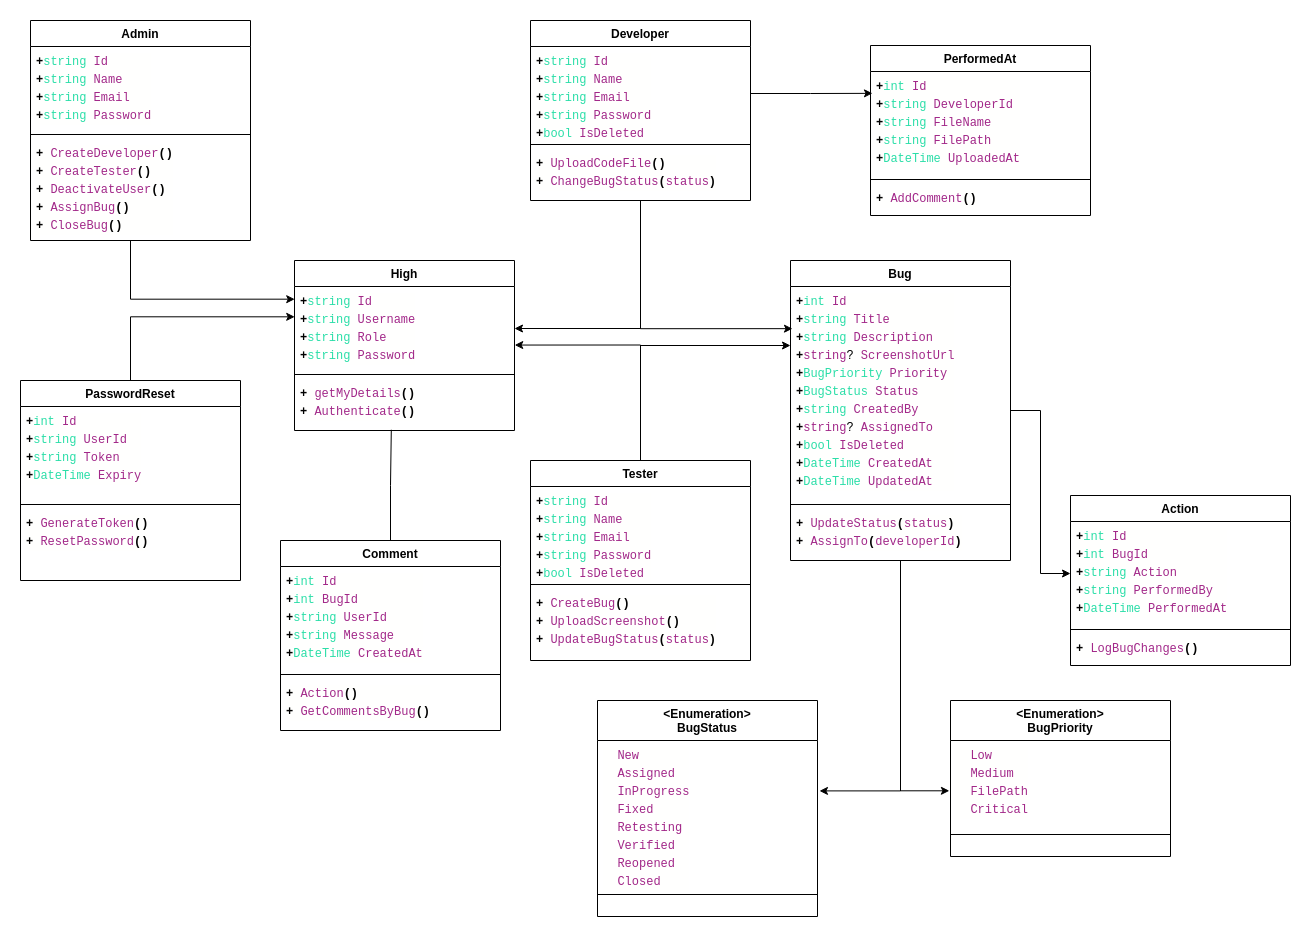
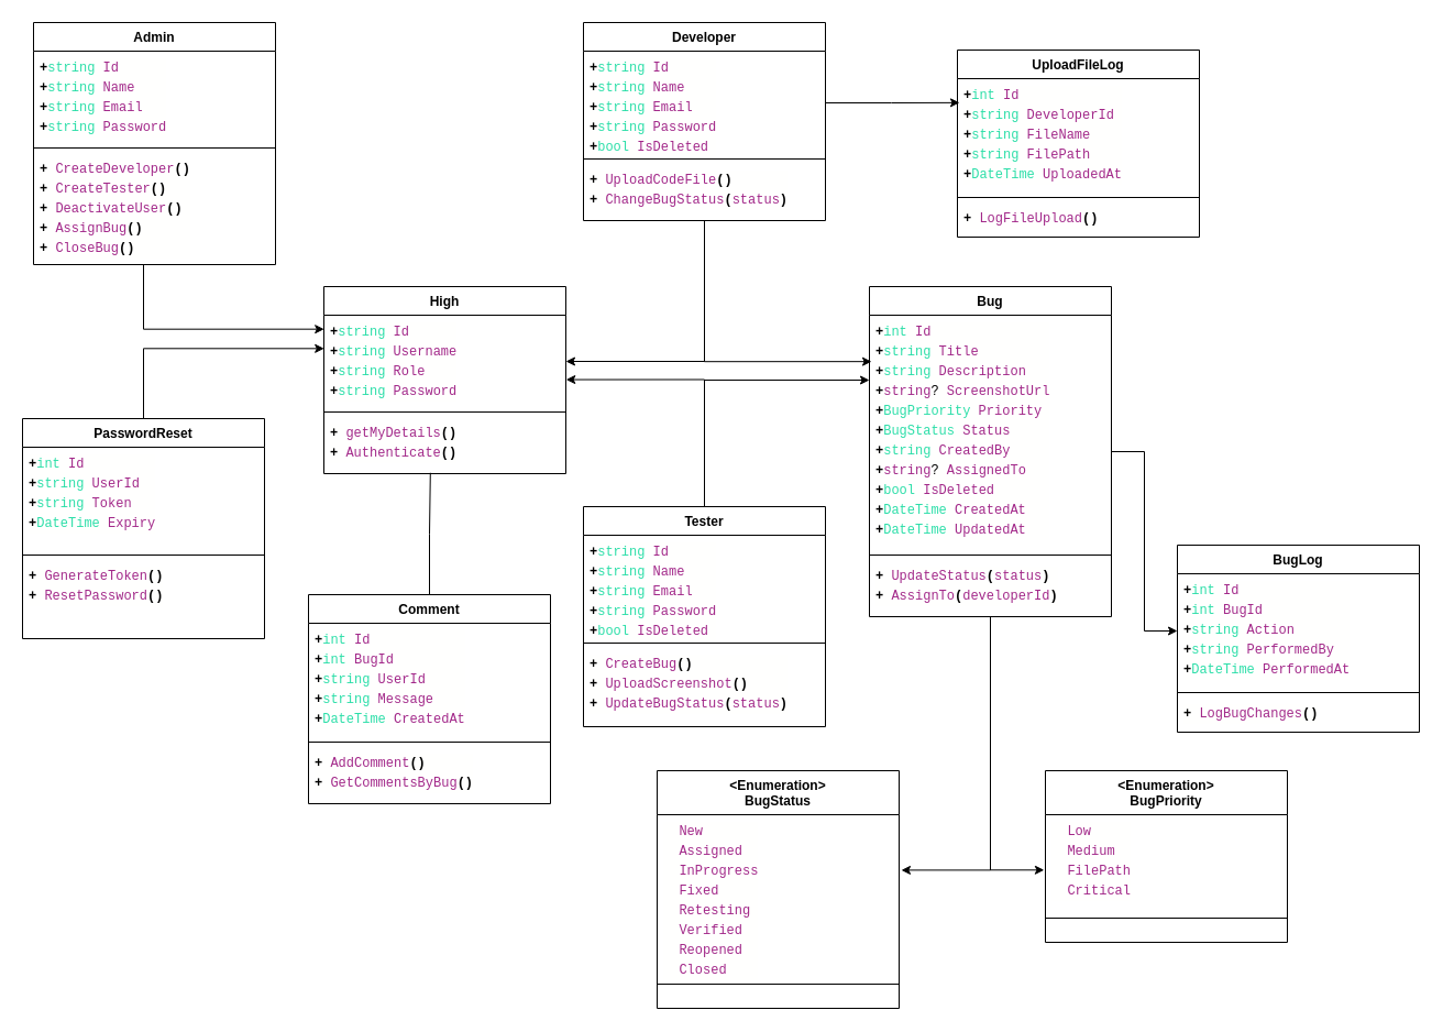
- <mxCell id="28" value="PerformedAt" style="swimlane;fontStyle=1;align=center;verticalAlign=top;childLayout=stackLayout;horizontal=1;startSize=26;horizontalStack=0;resizeParent=1;resizeParentMax=0;resizeLast=0;collapsible=1;marginBottom=0;whiteSpace=wrap;html=1;" vertex="1" parent="1"><mxGeometry x="870" y="45" width="220" height="170" as="geometry" /></mxCell>
+ <mxCell id="28" value="UploadFileLog" style="swimlane;fontStyle=1;align=center;verticalAlign=top;childLayout=stackLayout;horizontal=1;startSize=26;horizontalStack=0;resizeParent=1;resizeParentMax=0;resizeLast=0;collapsible=1;marginBottom=0;whiteSpace=wrap;html=1;" vertex="1" parent="1"><mxGeometry x="870" y="45" width="220" height="170" as="geometry" /></mxCell>
- <mxCell id="31" value="&lt;div style=&quot;background-color: rgb(255, 255, 254); font-family: Menlo, Monaco, &amp;quot;Courier New&amp;quot;, monospace; line-height: 18px; white-space: pre;&quot;&gt;&lt;div style=&quot;line-height: 18px;&quot;&gt;&lt;div style=&quot;line-height: 18px;&quot;&gt;&lt;div style=&quot;line-height: 18px;&quot;&gt;&lt;span style=&quot;font-weight: bold;&quot;&gt;+ &lt;/span&gt;&lt;span style=&quot;color: rgb(162, 40, 137);&quot;&gt;AddComment&lt;/span&gt;&lt;span style=&quot;font-weight: bold;&quot;&gt;()&lt;/span&gt;&lt;/div&gt;&lt;/div&gt;&lt;/div&gt;&lt;/div&gt;" style="text;strokeColor=none;fillColor=none;align=left;verticalAlign=top;spacingLeft=4;spacingRight=4;overflow=hidden;rotatable=0;points=[[0,0.5],[1,0.5]];portConstraint=eastwest;whiteSpace=wrap;html=1;" vertex="1" parent="28"><mxGeometry y="138" width="220" height="32" as="geometry" /></mxCell>
+ <mxCell id="31" value="&lt;div style=&quot;background-color: rgb(255, 255, 254); font-family: Menlo, Monaco, &amp;quot;Courier New&amp;quot;, monospace; line-height: 18px; white-space: pre;&quot;&gt;&lt;div style=&quot;line-height: 18px;&quot;&gt;&lt;div style=&quot;line-height: 18px;&quot;&gt;&lt;div style=&quot;line-height: 18px;&quot;&gt;&lt;span style=&quot;font-weight: bold;&quot;&gt;+ &lt;/span&gt;&lt;span style=&quot;color: rgb(162, 40, 137);&quot;&gt;LogFileUpload&lt;/span&gt;&lt;span style=&quot;font-weight: bold;&quot;&gt;()&lt;/span&gt;&lt;/div&gt;&lt;/div&gt;&lt;/div&gt;&lt;/div&gt;" style="text;strokeColor=none;fillColor=none;align=left;verticalAlign=top;spacingLeft=4;spacingRight=4;overflow=hidden;rotatable=0;points=[[0,0.5],[1,0.5]];portConstraint=eastwest;whiteSpace=wrap;html=1;" vertex="1" parent="28"><mxGeometry y="138" width="220" height="32" as="geometry" /></mxCell>
- <mxCell id="32" value="Action" style="swimlane;fontStyle=1;align=center;verticalAlign=top;childLayout=stackLayout;horizontal=1;startSize=26;horizontalStack=0;resizeParent=1;resizeParentMax=0;resizeLast=0;collapsible=1;marginBottom=0;whiteSpace=wrap;html=1;" vertex="1" parent="1"><mxGeometry x="1070" y="495" width="220" height="170" as="geometry" /></mxCell>
+ <mxCell id="32" value="BugLog" style="swimlane;fontStyle=1;align=center;verticalAlign=top;childLayout=stackLayout;horizontal=1;startSize=26;horizontalStack=0;resizeParent=1;resizeParentMax=0;resizeLast=0;collapsible=1;marginBottom=0;whiteSpace=wrap;html=1;" vertex="1" parent="1"><mxGeometry x="1070" y="495" width="220" height="170" as="geometry" /></mxCell>
- <mxCell id="27" value="&lt;div style=&quot;background-color: rgb(255, 255, 254); font-family: Menlo, Monaco, &amp;quot;Courier New&amp;quot;, monospace; line-height: 18px; white-space: pre;&quot;&gt;&lt;div style=&quot;line-height: 18px;&quot;&gt;&lt;div style=&quot;line-height: 18px;&quot;&gt;&lt;div&gt;&lt;span style=&quot;font-weight: bold;&quot;&gt;+ &lt;/span&gt;&lt;span style=&quot;color: rgb(162, 40, 137);&quot;&gt;Action&lt;/span&gt;&lt;span style=&quot;font-weight: bold;&quot;&gt;()&lt;/span&gt;&lt;/div&gt;&lt;div&gt;&lt;span style=&quot;font-weight: bold;&quot;&gt;+ &lt;/span&gt;&lt;span style=&quot;color: rgb(162, 40, 137);&quot;&gt;GetCommentsByBug&lt;/span&gt;&lt;span style=&quot;font-weight: bold;&quot;&gt;()&lt;/span&gt;&lt;/div&gt;&lt;/div&gt;&lt;/div&gt;&lt;/div&gt;" style="text;strokeColor=none;fillColor=none;align=left;verticalAlign=top;spacingLeft=4;spacingRight=4;overflow=hidden;rotatable=0;points=[[0,0.5],[1,0.5]];portConstraint=eastwest;whiteSpace=wrap;html=1;" vertex="1" parent="24"><mxGeometry y="138" width="220" height="52" as="geometry" /></mxCell>
+ <mxCell id="27" value="&lt;div style=&quot;background-color: rgb(255, 255, 254); font-family: Menlo, Monaco, &amp;quot;Courier New&amp;quot;, monospace; line-height: 18px; white-space: pre;&quot;&gt;&lt;div style=&quot;line-height: 18px;&quot;&gt;&lt;div style=&quot;line-height: 18px;&quot;&gt;&lt;div&gt;&lt;span style=&quot;font-weight: bold;&quot;&gt;+ &lt;/span&gt;&lt;span style=&quot;color: rgb(162, 40, 137);&quot;&gt;AddComment&lt;/span&gt;&lt;span style=&quot;font-weight: bold;&quot;&gt;()&lt;/span&gt;&lt;/div&gt;&lt;div&gt;&lt;span style=&quot;font-weight: bold;&quot;&gt;+ &lt;/span&gt;&lt;span style=&quot;color: rgb(162, 40, 137);&quot;&gt;GetCommentsByBug&lt;/span&gt;&lt;span style=&quot;font-weight: bold;&quot;&gt;()&lt;/span&gt;&lt;/div&gt;&lt;/div&gt;&lt;/div&gt;&lt;/div&gt;" style="text;strokeColor=none;fillColor=none;align=left;verticalAlign=top;spacingLeft=4;spacingRight=4;overflow=hidden;rotatable=0;points=[[0,0.5],[1,0.5]];portConstraint=eastwest;whiteSpace=wrap;html=1;" vertex="1" parent="24"><mxGeometry y="138" width="220" height="52" as="geometry" /></mxCell>
